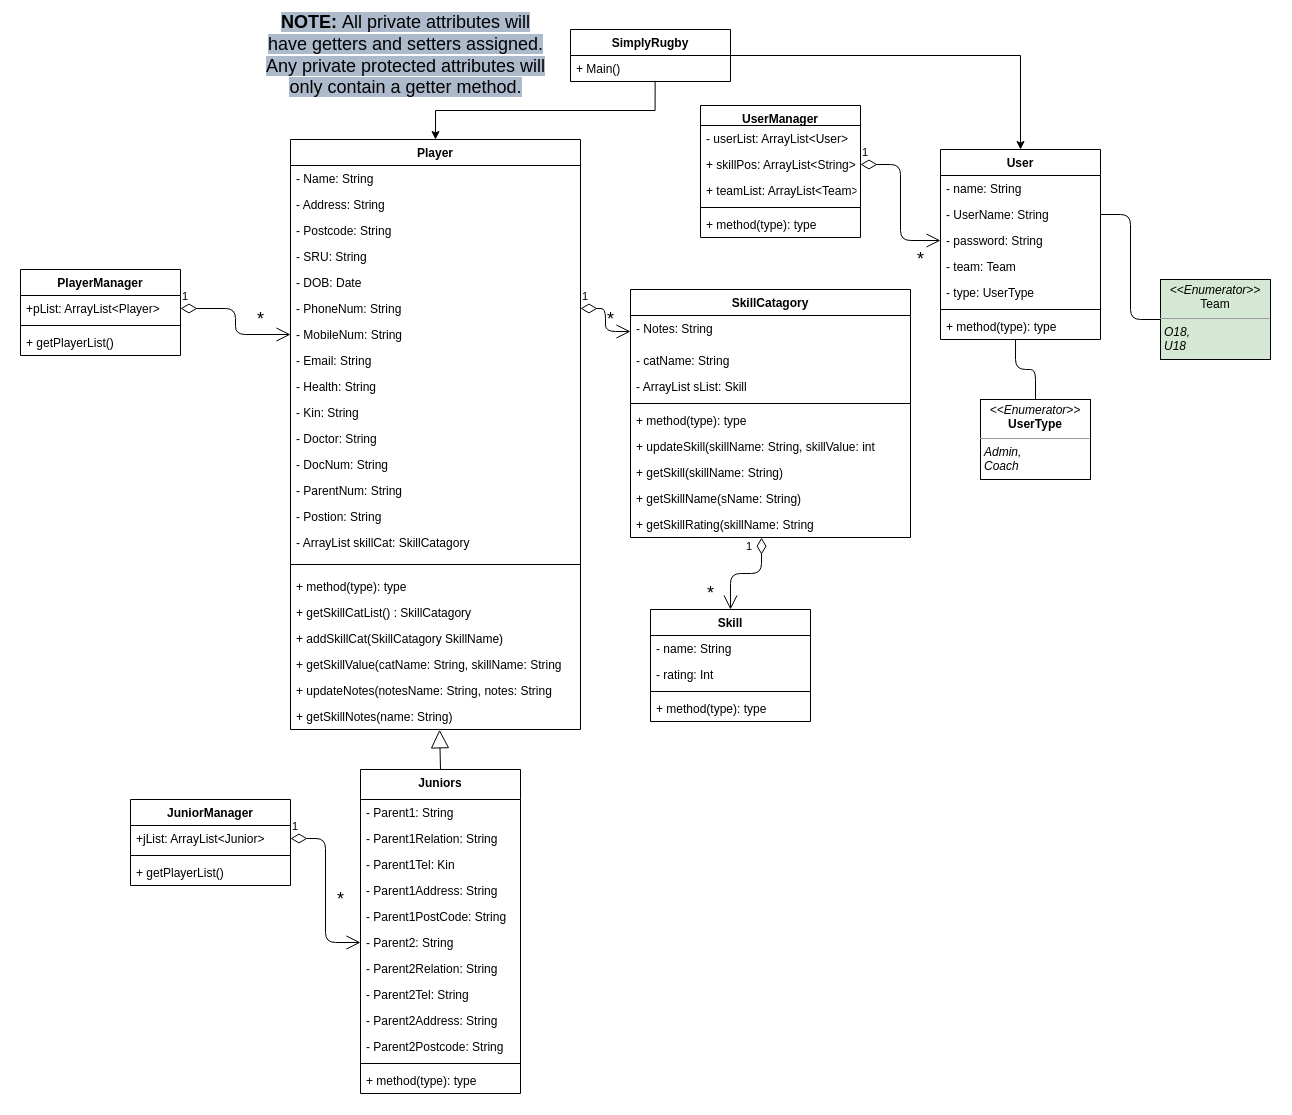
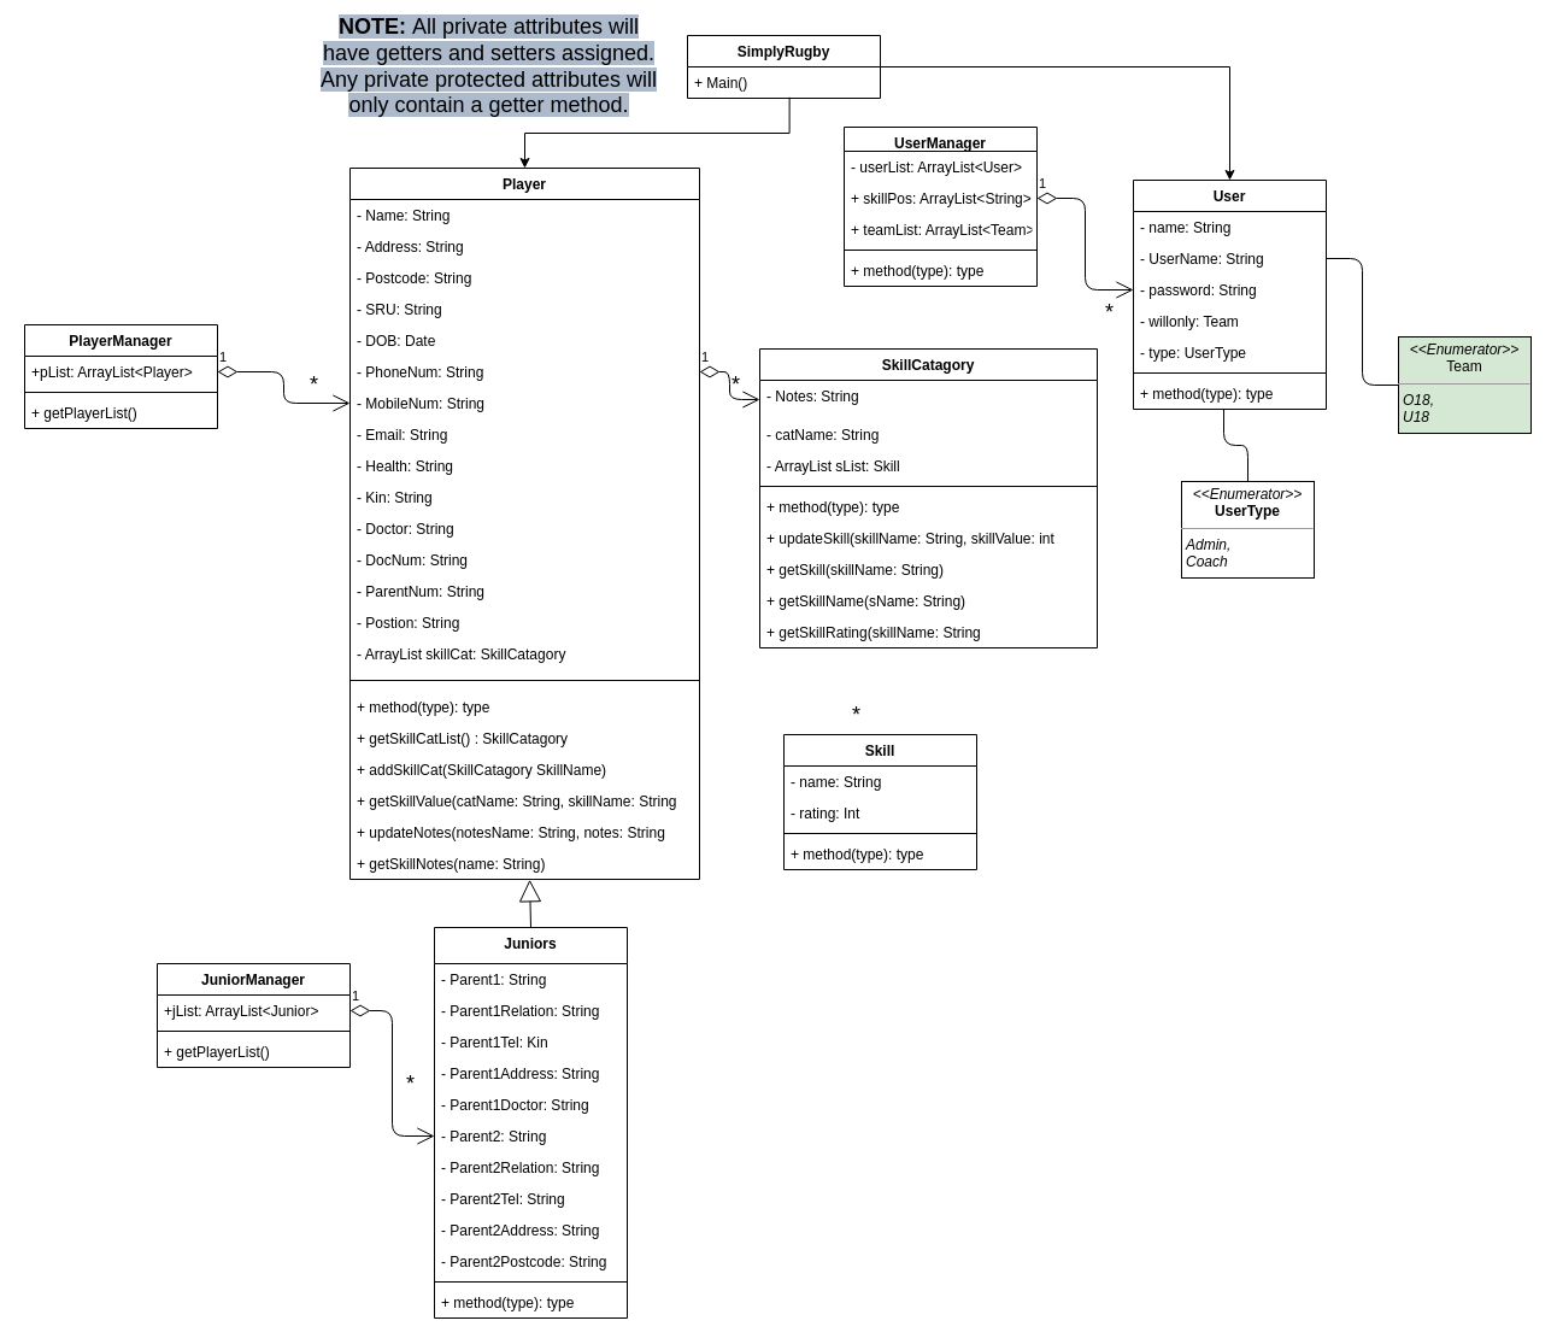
- <mxCell id="80" value="- team: Team" style="text;strokeColor=none;fillColor=none;align=left;verticalAlign=top;spacingLeft=4;spacingRight=4;overflow=hidden;rotatable=0;points=[[0,0.5],[1,0.5]];portConstraint=eastwest;" parent="76" vertex="1"><mxGeometry y="104" width="160" height="26" as="geometry" /></mxCell>
+ <mxCell id="80" value="- willonly: Team" style="text;strokeColor=none;fillColor=none;align=left;verticalAlign=top;spacingLeft=4;spacingRight=4;overflow=hidden;rotatable=0;points=[[0,0.5],[1,0.5]];portConstraint=eastwest;" parent="76" vertex="1"><mxGeometry y="104" width="160" height="26" as="geometry" /></mxCell>
- <mxCell id="69" value="1" style="endArrow=open;html=1;endSize=12;startArrow=diamondThin;startSize=14;startFill=0;edgeStyle=orthogonalEdgeStyle;align=left;verticalAlign=bottom;entryX=0.5;entryY=0;entryDx=0;entryDy=0;exitX=0.468;exitY=1.007;exitDx=0;exitDy=0;exitPerimeter=0;" parent="1" source="67" target="53" edge="1"><mxGeometry x="-0.652" y="-17" relative="1" as="geometry"><mxPoint x="700" y="559" as="sourcePoint" /><mxPoint x="920" y="529" as="targetPoint" /><mxPoint as="offset" /></mxGeometry></mxCell>
- <mxCell id="39" value="- Parent1PostCode: String" style="text;strokeColor=none;fillColor=none;align=left;verticalAlign=top;spacingLeft=4;spacingRight=4;overflow=hidden;rotatable=0;points=[[0,0.5],[1,0.5]];portConstraint=eastwest;" parent="34" vertex="1"><mxGeometry y="134" width="160" height="26" as="geometry" /></mxCell>
+ <mxCell id="39" value="- Parent1Doctor: String" style="text;strokeColor=none;fillColor=none;align=left;verticalAlign=top;spacingLeft=4;spacingRight=4;overflow=hidden;rotatable=0;points=[[0,0.5],[1,0.5]];portConstraint=eastwest;" parent="34" vertex="1"><mxGeometry y="134" width="160" height="26" as="geometry" /></mxCell>
